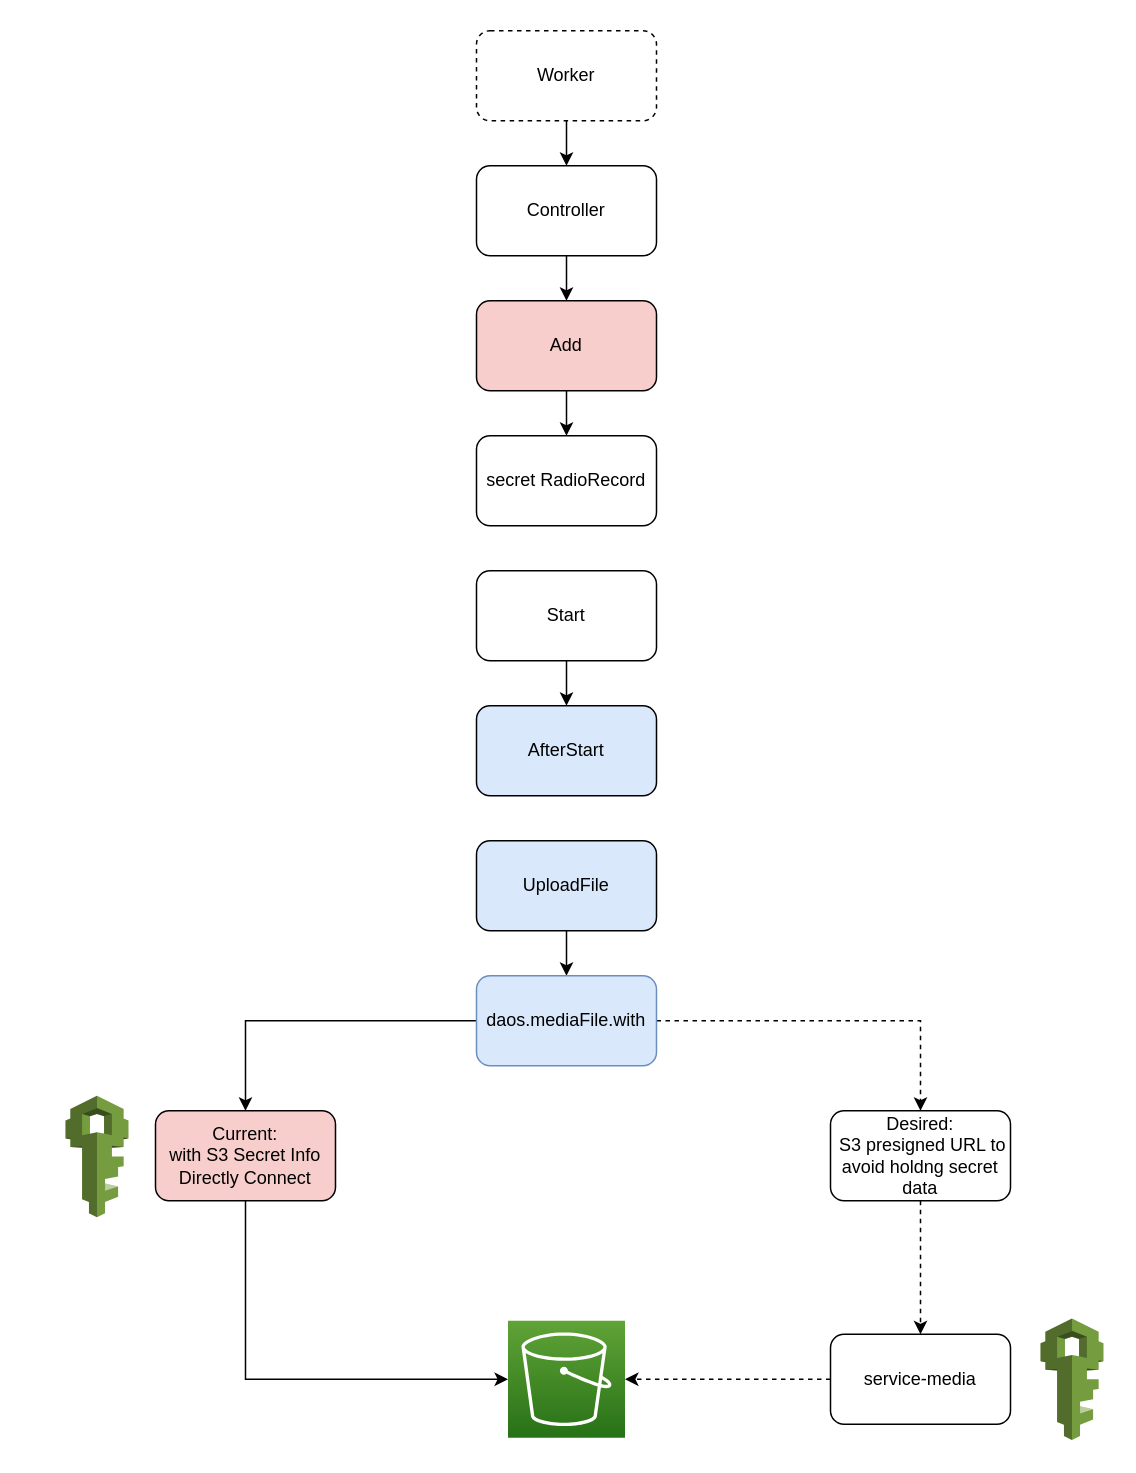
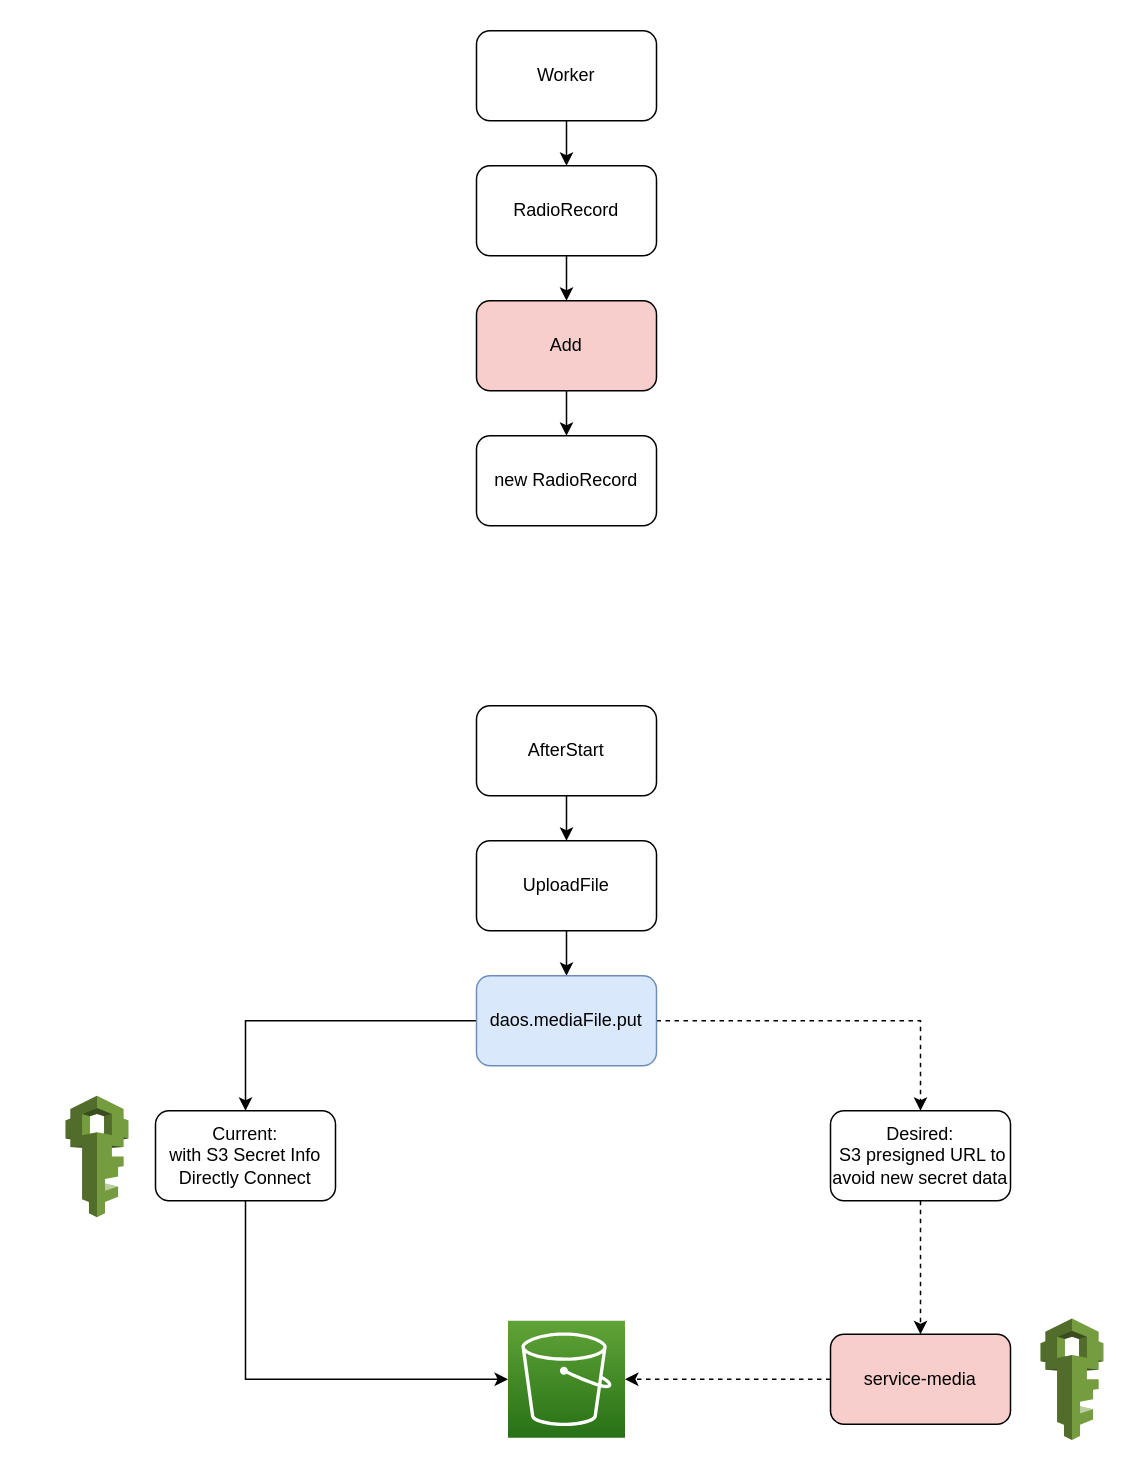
- <mxCell id="3" value="Worker" style="rounded=1;whiteSpace=wrap;html=1;dashed=1;" vertex="1" parent="1"><mxGeometry x="317" y="20" width="120" height="60" as="geometry" /></mxCell>
+ <mxCell id="3" value="Worker" style="rounded=1;whiteSpace=wrap;html=1;" vertex="1" parent="1"><mxGeometry x="317" y="20" width="120" height="60" as="geometry" /></mxCell>
- <mxCell id="5" value="Controller" style="rounded=1;whiteSpace=wrap;html=1;" vertex="1" parent="1"><mxGeometry x="317" y="110" width="120" height="60" as="geometry" /></mxCell>
+ <mxCell id="5" value="RadioRecord" style="rounded=1;whiteSpace=wrap;html=1;" vertex="1" parent="1"><mxGeometry x="317" y="110" width="120" height="60" as="geometry" /></mxCell>
- <mxCell id="8" value="secret RadioRecord" style="rounded=1;whiteSpace=wrap;html=1;" vertex="1" parent="1"><mxGeometry x="317" y="290" width="120" height="60" as="geometry" /></mxCell>
+ <mxCell id="8" value="new RadioRecord" style="rounded=1;whiteSpace=wrap;html=1;" vertex="1" parent="1"><mxGeometry x="317" y="290" width="120" height="60" as="geometry" /></mxCell>
- <mxCell id="10" value="Start" style="rounded=1;whiteSpace=wrap;html=1;" vertex="1" parent="1"><mxGeometry x="317" y="380" width="120" height="60" as="geometry" /></mxCell>
- <mxCell id="9" value="" style="edgeStyle=orthogonalEdgeStyle;rounded=0;orthogonalLoop=1;jettySize=auto;html=1;" edge="1" parent="1" source="10" target="12"><mxGeometry relative="1" as="geometry" /></mxCell>
- <mxCell id="12" value="AfterStart" style="rounded=1;whiteSpace=wrap;html=1;fillColor=#dae8fc;" vertex="1" parent="1"><mxGeometry x="317" y="470" width="120" height="60" as="geometry" /></mxCell>
+ <mxCell id="12" value="AfterStart" style="rounded=1;whiteSpace=wrap;html=1;" vertex="1" parent="1"><mxGeometry x="317" y="470" width="120" height="60" as="geometry" /></mxCell>
+ <mxCell id="11" value="" style="edgeStyle=orthogonalEdgeStyle;rounded=0;orthogonalLoop=1;jettySize=auto;html=1;" edge="1" parent="1" source="12" target="14"><mxGeometry relative="1" as="geometry" /></mxCell>
- <mxCell id="14" value="UploadFile" style="rounded=1;whiteSpace=wrap;html=1;fillColor=#dae8fc;" vertex="1" parent="1"><mxGeometry x="317" y="560" width="120" height="60" as="geometry" /></mxCell>
+ <mxCell id="14" value="UploadFile" style="rounded=1;whiteSpace=wrap;html=1;" vertex="1" parent="1"><mxGeometry x="317" y="560" width="120" height="60" as="geometry" /></mxCell>
- <mxCell id="17" value="daos.mediaFile.with" style="rounded=1;whiteSpace=wrap;html=1;fillColor=#dae8fc;strokeColor=#6c8ebf;" vertex="1" parent="1"><mxGeometry x="317" y="650" width="120" height="60" as="geometry" /></mxCell>
+ <mxCell id="17" value="daos.mediaFile.put" style="rounded=1;whiteSpace=wrap;html=1;fillColor=#dae8fc;strokeColor=#6c8ebf;" vertex="1" parent="1"><mxGeometry x="317" y="650" width="120" height="60" as="geometry" /></mxCell>
- <mxCell id="19" value="Current:&lt;br&gt;with S3 Secret Info&lt;br&gt;Directly Connect" style="rounded=1;whiteSpace=wrap;html=1;fillColor=#f8cecc;" vertex="1" parent="1"><mxGeometry x="103" y="740" width="120" height="60" as="geometry" /></mxCell>
+ <mxCell id="19" value="Current:&lt;br&gt;with S3 Secret Info&lt;br&gt;Directly Connect" style="rounded=1;whiteSpace=wrap;html=1;" vertex="1" parent="1"><mxGeometry x="103" y="740" width="120" height="60" as="geometry" /></mxCell>
- <mxCell id="21" value="Desired:&lt;br&gt;&amp;nbsp;S3 presigned URL to avoid holdng secret data" style="rounded=1;whiteSpace=wrap;html=1;" vertex="1" parent="1"><mxGeometry x="553" y="740" width="120" height="60" as="geometry" /></mxCell>
+ <mxCell id="21" value="Desired:&lt;br&gt;&amp;nbsp;S3 presigned URL to avoid new secret data" style="rounded=1;whiteSpace=wrap;html=1;" vertex="1" parent="1"><mxGeometry x="553" y="740" width="120" height="60" as="geometry" /></mxCell>
- <mxCell id="24" value="service-media" style="rounded=1;whiteSpace=wrap;html=1;" vertex="1" parent="1"><mxGeometry x="553" y="889" width="120" height="60" as="geometry" /></mxCell>
+ <mxCell id="24" value="service-media" style="rounded=1;whiteSpace=wrap;html=1;fillColor=#f8cecc;" vertex="1" parent="1"><mxGeometry x="553" y="889" width="120" height="60" as="geometry" /></mxCell>
